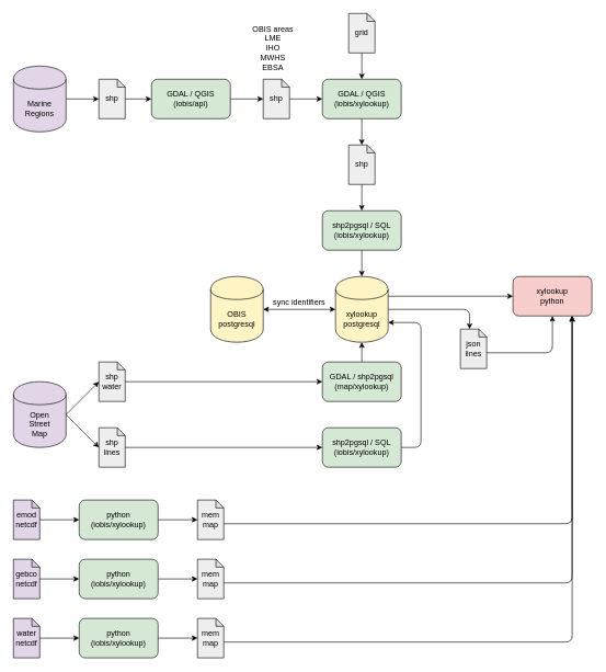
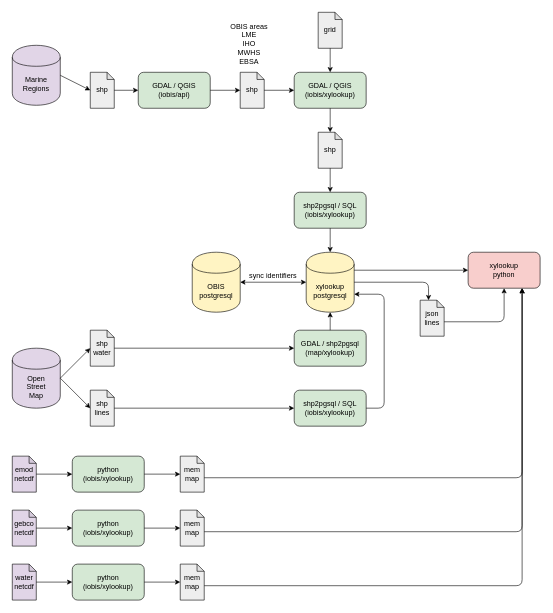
- <mxCell id="2" value="Marine&lt;br&gt;Regions&lt;br&gt;" style="shape=cylinder;whiteSpace=wrap;html=1;boundedLbl=1;backgroundOutline=1;fillColor=#E1D5E7;" vertex="1" parent="1"><mxGeometry x="20" y="100" width="80" height="100" as="geometry" /></mxCell>
+ <mxCell id="2" value="Marine&lt;br&gt;Regions&lt;br&gt;" style="shape=cylinder;whiteSpace=wrap;html=1;boundedLbl=1;backgroundOutline=1;fillColor=#E1D5E7;" vertex="1" parent="1"><mxGeometry x="20" y="75" width="80" height="100" as="geometry" /></mxCell>
